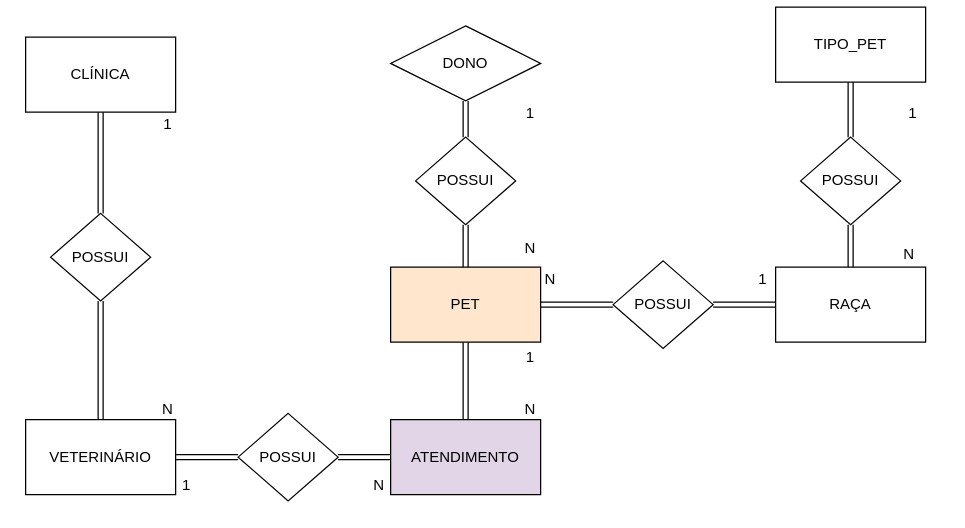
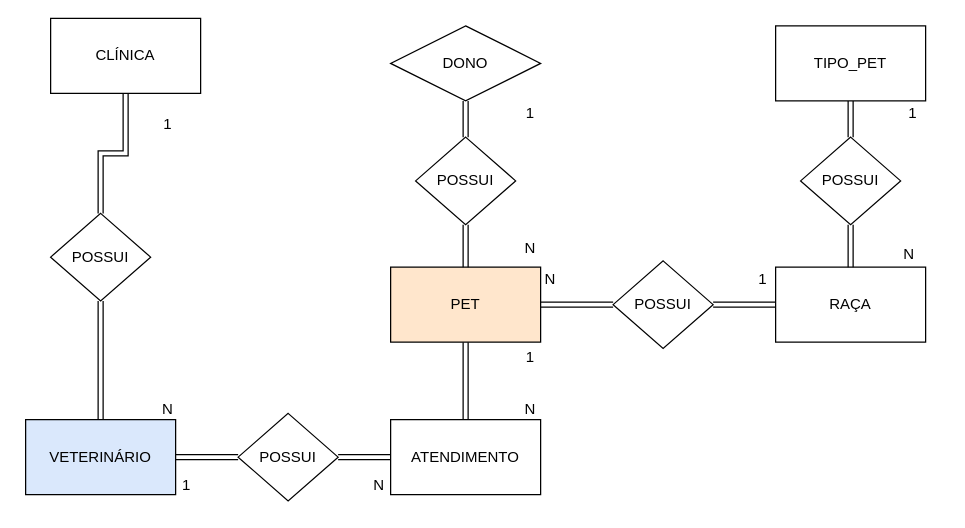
- <mxCell id="27" value="TIPO_PET" style="rounded=0;whiteSpace=wrap;html=1;" vertex="1" parent="1"><mxGeometry x="620" y="5" width="120" height="60" as="geometry" /></mxCell>
+ <mxCell id="27" value="TIPO_PET" style="rounded=0;whiteSpace=wrap;html=1;" vertex="1" parent="1"><mxGeometry x="620" y="20" width="120" height="60" as="geometry" /></mxCell>
- <mxCell id="3" value="CLÍNICA" style="rounded=0;whiteSpace=wrap;html=1;" vertex="1" parent="1"><mxGeometry x="20" y="29" width="120" height="60" as="geometry" /></mxCell>
+ <mxCell id="3" value="CLÍNICA" style="rounded=0;whiteSpace=wrap;html=1;" vertex="1" parent="1"><mxGeometry x="40" y="14" width="120" height="60" as="geometry" /></mxCell>
- <mxCell id="8" value="VETERINÁRIO" style="rounded=0;whiteSpace=wrap;html=1;" vertex="1" parent="1"><mxGeometry x="20" y="335" width="120" height="60" as="geometry" /></mxCell>
+ <mxCell id="8" value="VETERINÁRIO" style="rounded=0;whiteSpace=wrap;html=1;fillColor=#dae8fc;" vertex="1" parent="1"><mxGeometry x="20" y="335" width="120" height="60" as="geometry" /></mxCell>
- <mxCell id="14" value="ATENDIMENTO" style="rounded=0;whiteSpace=wrap;html=1;fillColor=#e1d5e7;" vertex="1" parent="1"><mxGeometry x="312" y="335" width="120" height="60" as="geometry" /></mxCell>
+ <mxCell id="14" value="ATENDIMENTO" style="rounded=0;whiteSpace=wrap;html=1;" vertex="1" parent="1"><mxGeometry x="312" y="335" width="120" height="60" as="geometry" /></mxCell>
